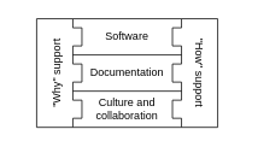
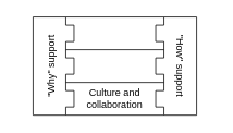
- <mxCell id="26" value="Software" style="text;html=1;strokeColor=none;fillColor=none;align=center;verticalAlign=middle;whiteSpace=wrap;rounded=0;shadow=0;glass=0;sketch=0;" vertex="1" parent="3"><mxGeometry x="70" y="5" width="60" height="30" as="geometry" /></mxCell>
- <mxCell id="27" value="Documentation" style="text;html=1;strokeColor=none;fillColor=none;align=center;verticalAlign=middle;whiteSpace=wrap;rounded=0;shadow=0;glass=0;sketch=0;" vertex="1" parent="3"><mxGeometry x="70" y="45" width="60" height="30" as="geometry" /></mxCell>
